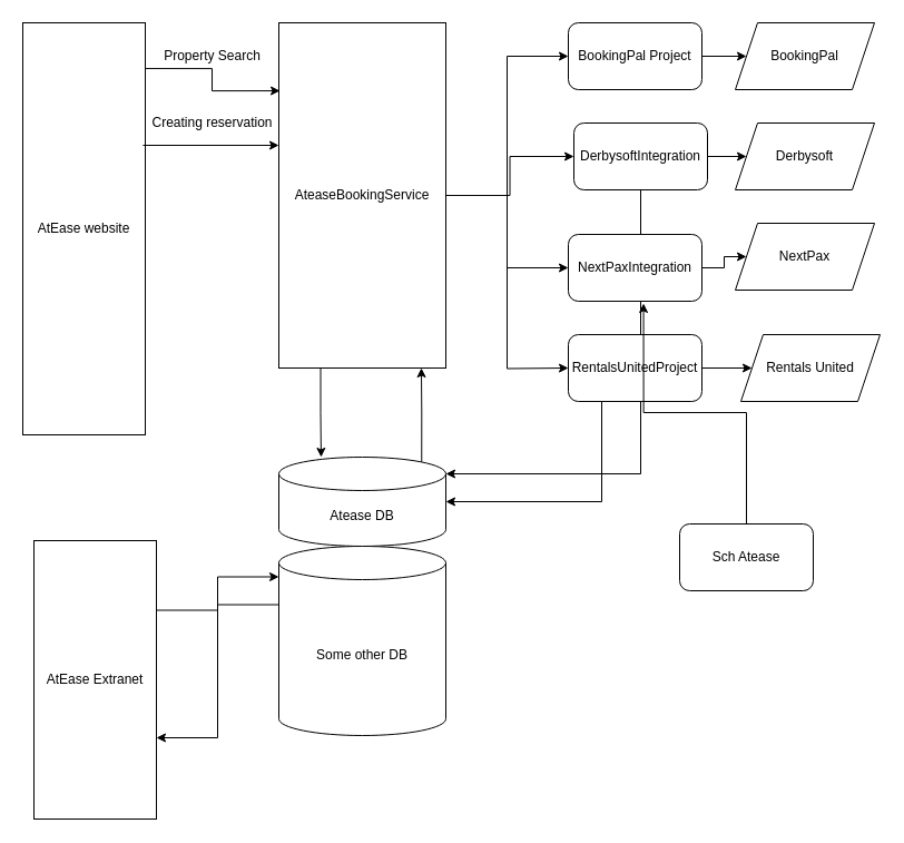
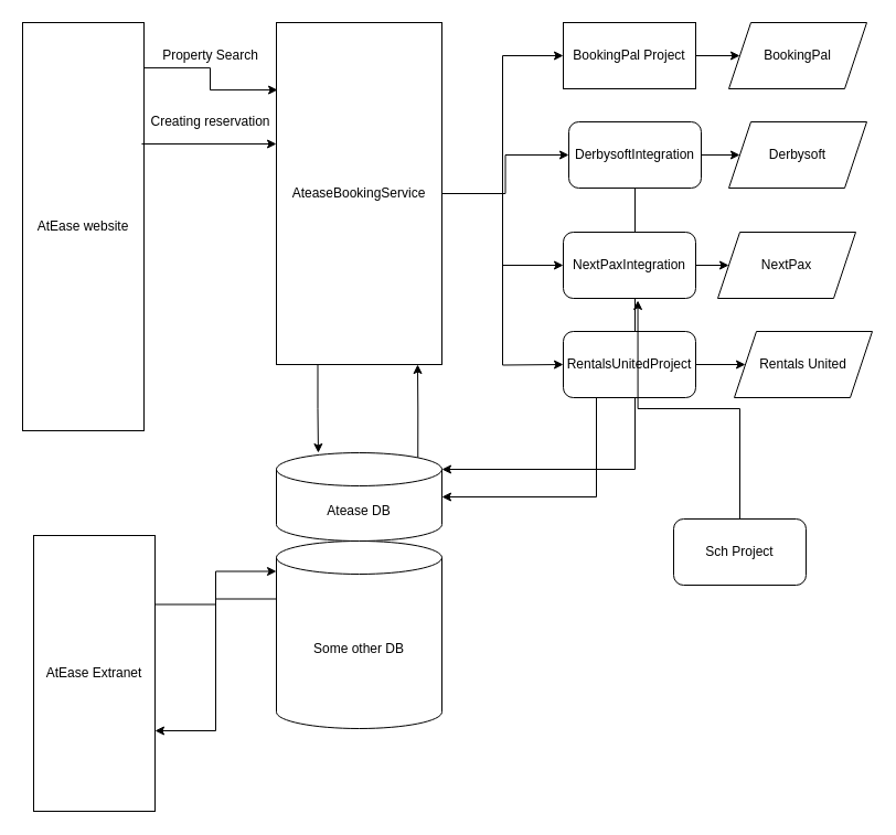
- <mxCell id="24" value="BookingPal Project" style="rounded=1;whiteSpace=wrap;html=1;" parent="1" vertex="1"><mxGeometry x="510" y="20" width="120" height="60" as="geometry" /></mxCell>
+ <mxCell id="24" value="BookingPal Project" style="whiteSpace=wrap;html=1;rounded=0;" parent="1" vertex="1"><mxGeometry x="510" y="20" width="120" height="60" as="geometry" /></mxCell>
- <mxCell id="21" value="NextPax" style="shape=parallelogram;perimeter=parallelogramPerimeter;whiteSpace=wrap;html=1;fixedSize=1;rounded=0;" parent="1" vertex="1"><mxGeometry x="660" y="200" width="125" height="60" as="geometry" /></mxCell>
+ <mxCell id="21" value="NextPax" style="shape=parallelogram;perimeter=parallelogramPerimeter;whiteSpace=wrap;html=1;fixedSize=1;rounded=0;" parent="1" vertex="1"><mxGeometry x="650" y="210" width="125" height="60" as="geometry" /></mxCell>
- <mxCell id="34" value="Sch Atease" style="rounded=1;whiteSpace=wrap;html=1;" parent="1" vertex="1"><mxGeometry x="610" y="470" width="120" height="60" as="geometry" /></mxCell>
+ <mxCell id="34" value="Sch Project" style="rounded=1;whiteSpace=wrap;html=1;" parent="1" vertex="1"><mxGeometry x="610" y="470" width="120" height="60" as="geometry" /></mxCell>
